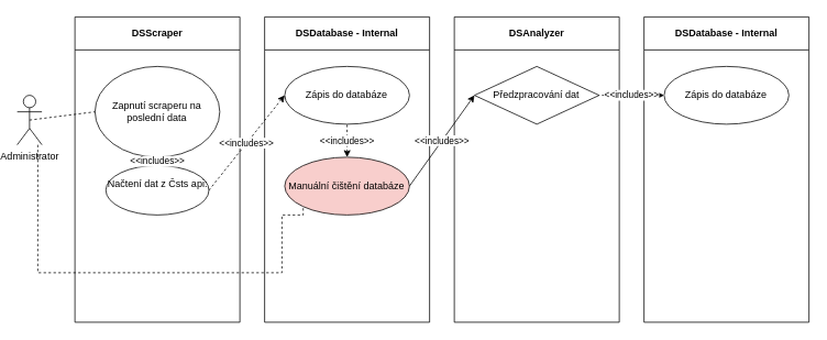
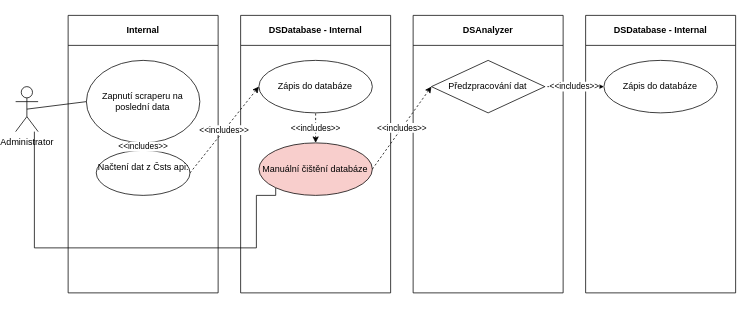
- <mxCell id="4" value="DSScraper" style="swimlane;whiteSpace=wrap;html=1;startSize=40;" parent="1" vertex="1"><mxGeometry x="90" y="20" width="200" height="370" as="geometry" /></mxCell>
+ <mxCell id="4" value="Internal" style="swimlane;whiteSpace=wrap;html=1;startSize=40;" parent="1" vertex="1"><mxGeometry x="90" y="20" width="200" height="370" as="geometry" /></mxCell>
- <mxCell id="12" value="" style="endArrow=none;html=1;rounded=0;entryX=0;entryY=0.5;entryDx=0;entryDy=0;exitX=0.5;exitY=0.5;exitDx=0;exitDy=0;exitPerimeter=0;dashed=1;" parent="1" source="3" target="5" edge="1"><mxGeometry width="50" height="50" relative="1" as="geometry"><mxPoint x="20" y="310" as="sourcePoint" /><mxPoint x="70" y="260" as="targetPoint" /></mxGeometry></mxCell>
+ <mxCell id="12" value="" style="endArrow=none;html=1;rounded=0;entryX=0;entryY=0.5;entryDx=0;entryDy=0;exitX=0.5;exitY=0.5;exitDx=0;exitDy=0;exitPerimeter=0;" parent="1" source="3" target="5" edge="1"><mxGeometry width="50" height="50" relative="1" as="geometry"><mxPoint x="20" y="310" as="sourcePoint" /><mxPoint x="70" y="260" as="targetPoint" /></mxGeometry></mxCell>
- <mxCell id="16" value="&amp;lt;&amp;lt;includes&amp;gt;&amp;gt;" style="endArrow=none;dashed=0;html=1;rounded=0;entryX=1;entryY=0.5;entryDx=0;entryDy=0;endFill=1;startFill=1;startArrow=classic;exitX=0;exitY=0.5;exitDx=0;exitDy=0;" edge="1" parent="1" source="15" target="10"><mxGeometry x="-0.001" width="50" height="50" relative="1" as="geometry"><mxPoint x="590" y="220" as="sourcePoint" /><mxPoint x="430" y="160" as="targetPoint" /><mxPoint as="offset" /></mxGeometry></mxCell>
+ <mxCell id="16" value="&amp;lt;&amp;lt;includes&amp;gt;&amp;gt;" style="endArrow=none;dashed=1;html=1;rounded=0;entryX=1;entryY=0.5;entryDx=0;entryDy=0;endFill=1;startFill=1;startArrow=classic;exitX=0;exitY=0.5;exitDx=0;exitDy=0;" edge="1" parent="1" source="15" target="10"><mxGeometry x="-0.001" width="50" height="50" relative="1" as="geometry"><mxPoint x="590" y="220" as="sourcePoint" /><mxPoint x="430" y="160" as="targetPoint" /><mxPoint as="offset" /></mxGeometry></mxCell>
- <mxCell id="2" style="edgeStyle=orthogonalEdgeStyle;rounded=0;orthogonalLoop=1;jettySize=auto;html=1;entryX=0;entryY=1;entryDx=0;entryDy=0;endArrow=none;startFill=0;dashed=1;" edge="1" parent="1" source="3" target="10"><mxGeometry relative="1" as="geometry"><mxPoint x="340" y="230" as="targetPoint" /><Array as="points"><mxPoint x="45" y="330" /><mxPoint x="341" y="330" /><mxPoint x="341" y="260" /><mxPoint x="367" y="260" /></Array></mxGeometry></mxCell>
+ <mxCell id="2" style="edgeStyle=orthogonalEdgeStyle;rounded=0;orthogonalLoop=1;jettySize=auto;html=1;entryX=0;entryY=1;entryDx=0;entryDy=0;endArrow=none;startFill=0;" edge="1" parent="1" source="3" target="10"><mxGeometry relative="1" as="geometry"><mxPoint x="340" y="230" as="targetPoint" /><Array as="points"><mxPoint x="45" y="330" /><mxPoint x="341" y="330" /><mxPoint x="341" y="260" /><mxPoint x="367" y="260" /></Array></mxGeometry></mxCell>
